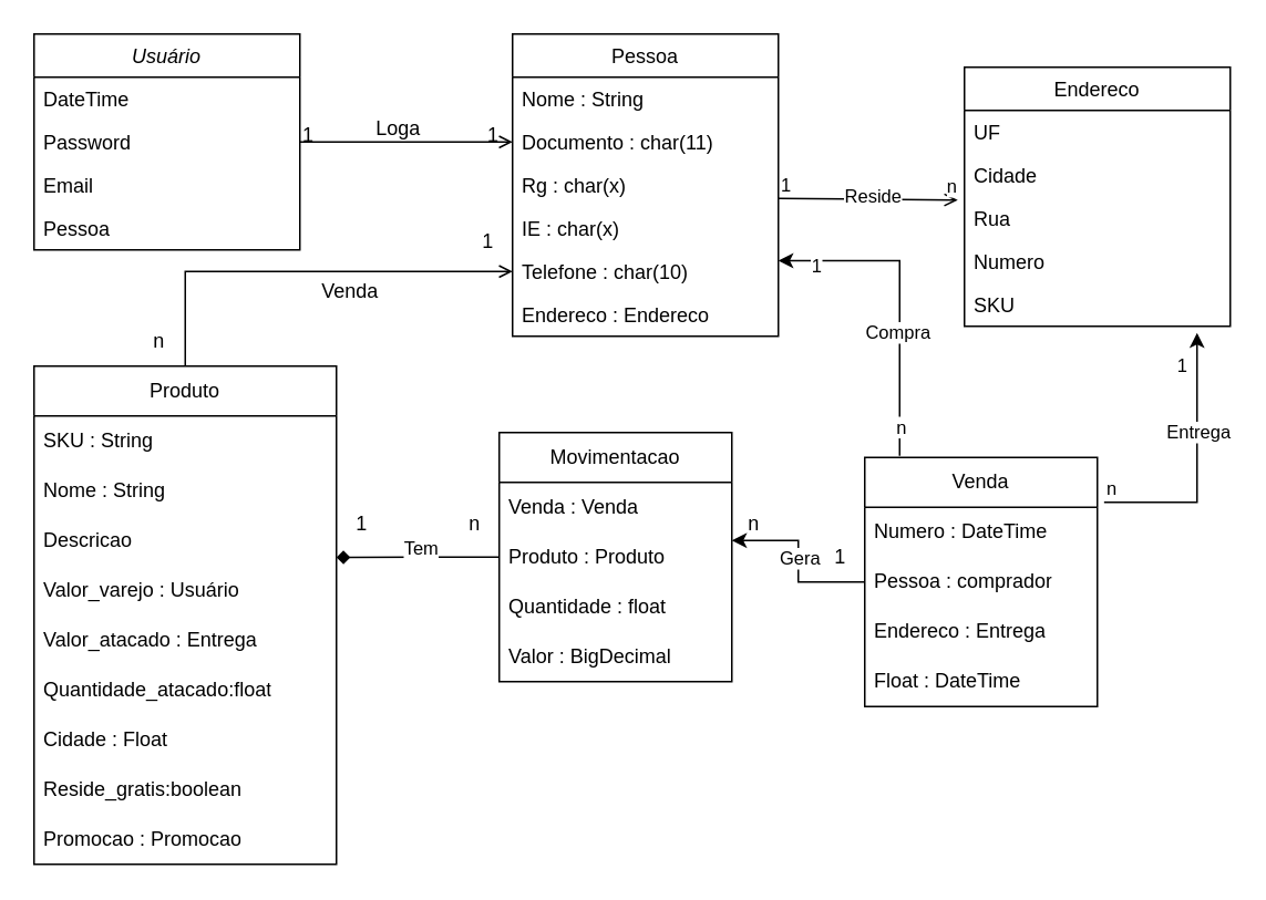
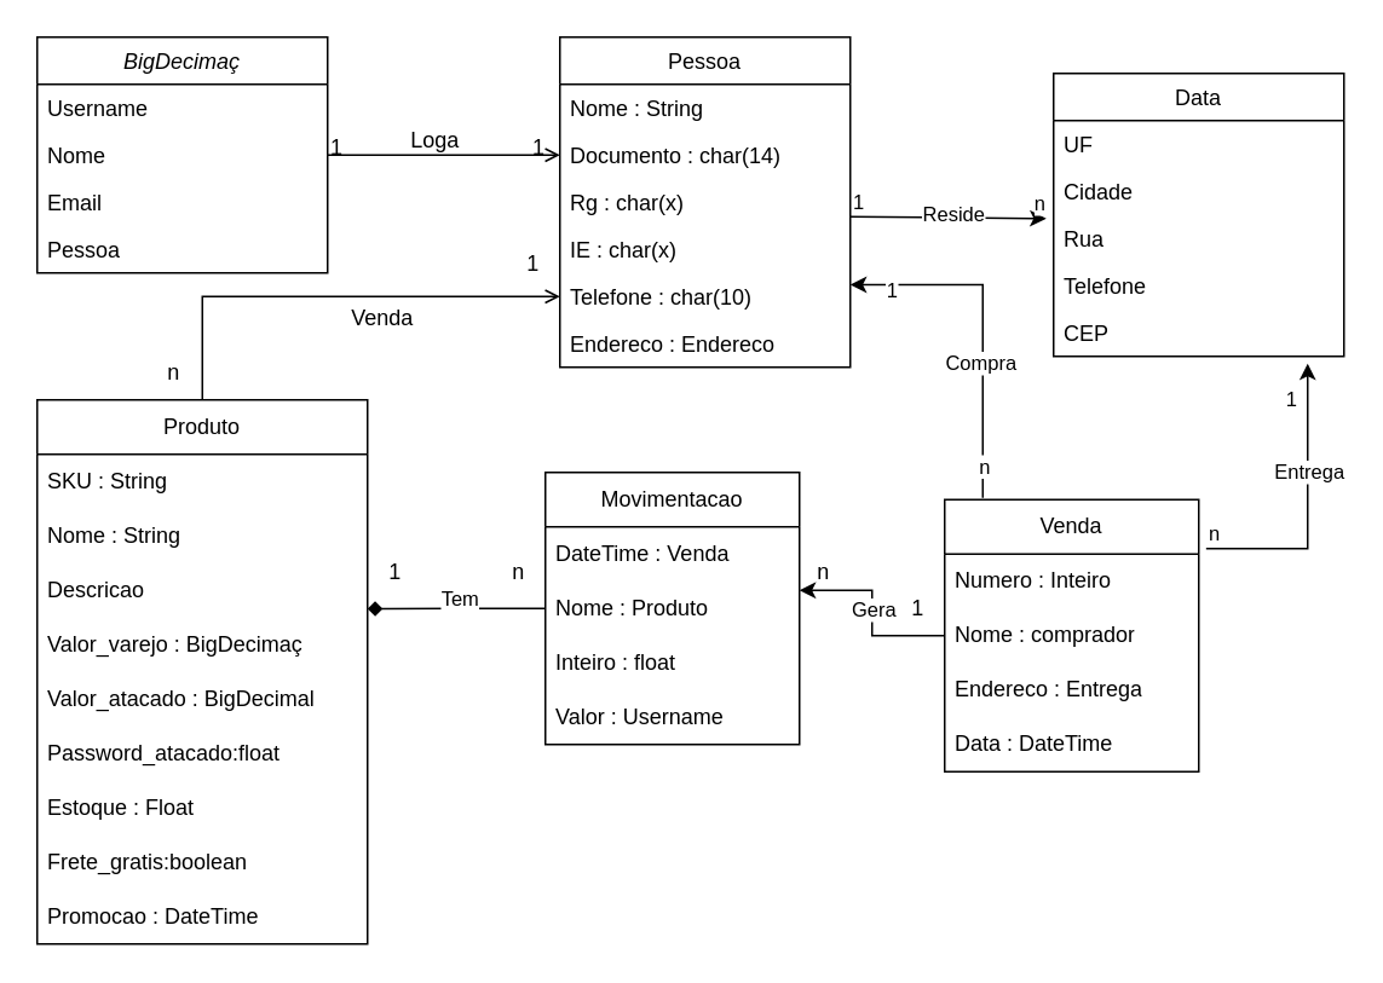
- <mxCell id="2" value="Usuário" style="swimlane;fontStyle=2;align=center;verticalAlign=top;childLayout=stackLayout;horizontal=1;startSize=26;horizontalStack=0;resizeParent=1;resizeLast=0;collapsible=1;marginBottom=0;rounded=0;shadow=0;strokeWidth=1;" parent="1" vertex="1"><mxGeometry x="20" y="20" width="160" height="130" as="geometry"><mxRectangle x="230" y="140" width="160" height="26" as="alternateBounds" /></mxGeometry></mxCell>
+ <mxCell id="2" value="BigDecimaç" style="swimlane;fontStyle=2;align=center;verticalAlign=top;childLayout=stackLayout;horizontal=1;startSize=26;horizontalStack=0;resizeParent=1;resizeLast=0;collapsible=1;marginBottom=0;rounded=0;shadow=0;strokeWidth=1;" parent="1" vertex="1"><mxGeometry x="20" y="20" width="160" height="130" as="geometry"><mxRectangle x="230" y="140" width="160" height="26" as="alternateBounds" /></mxGeometry></mxCell>
- <mxCell id="18" value="Endereco" style="swimlane;fontStyle=0;align=center;verticalAlign=top;childLayout=stackLayout;horizontal=1;startSize=26;horizontalStack=0;resizeParent=1;resizeLast=0;collapsible=1;marginBottom=0;rounded=0;shadow=0;strokeWidth=1;" vertex="1" parent="1"><mxGeometry x="580" y="40" width="160" height="156" as="geometry"><mxRectangle x="550" y="140" width="160" height="26" as="alternateBounds" /></mxGeometry></mxCell>
+ <mxCell id="18" value="Data" style="swimlane;fontStyle=0;align=center;verticalAlign=top;childLayout=stackLayout;horizontal=1;startSize=26;horizontalStack=0;resizeParent=1;resizeLast=0;collapsible=1;marginBottom=0;rounded=0;shadow=0;strokeWidth=1;" vertex="1" parent="1"><mxGeometry x="580" y="40" width="160" height="156" as="geometry"><mxRectangle x="550" y="140" width="160" height="26" as="alternateBounds" /></mxGeometry></mxCell>
- <mxCell id="3" value="DateTime" style="text;align=left;verticalAlign=top;spacingLeft=4;spacingRight=4;overflow=hidden;rotatable=0;points=[[0,0.5],[1,0.5]];portConstraint=eastwest;" parent="2" vertex="1"><mxGeometry y="26" width="160" height="26" as="geometry" /></mxCell>
+ <mxCell id="3" value="Username" style="text;align=left;verticalAlign=top;spacingLeft=4;spacingRight=4;overflow=hidden;rotatable=0;points=[[0,0.5],[1,0.5]];portConstraint=eastwest;" parent="2" vertex="1"><mxGeometry y="26" width="160" height="26" as="geometry" /></mxCell>
- <mxCell id="4" value="Password" style="text;align=left;verticalAlign=top;spacingLeft=4;spacingRight=4;overflow=hidden;rotatable=0;points=[[0,0.5],[1,0.5]];portConstraint=eastwest;rounded=0;shadow=0;html=0;" parent="2" vertex="1"><mxGeometry y="52" width="160" height="26" as="geometry" /></mxCell>
+ <mxCell id="4" value="Nome" style="text;align=left;verticalAlign=top;spacingLeft=4;spacingRight=4;overflow=hidden;rotatable=0;points=[[0,0.5],[1,0.5]];portConstraint=eastwest;rounded=0;shadow=0;html=0;" parent="2" vertex="1"><mxGeometry y="52" width="160" height="26" as="geometry" /></mxCell>
- <mxCell id="9" value="Documento : char(11)&#10;" style="text;align=left;verticalAlign=top;spacingLeft=4;spacingRight=4;overflow=hidden;rotatable=0;points=[[0,0.5],[1,0.5]];portConstraint=eastwest;rounded=0;shadow=0;html=0;" parent="7" vertex="1"><mxGeometry y="52" width="160" height="26" as="geometry" /></mxCell>
+ <mxCell id="9" value="Documento : char(14)&#10;" style="text;align=left;verticalAlign=top;spacingLeft=4;spacingRight=4;overflow=hidden;rotatable=0;points=[[0,0.5],[1,0.5]];portConstraint=eastwest;rounded=0;shadow=0;html=0;" parent="7" vertex="1"><mxGeometry y="52" width="160" height="26" as="geometry" /></mxCell>
- <mxCell id="53" value="" style="endArrow=open;html=1;rounded=0;exitX=1;exitY=0.808;exitDx=0;exitDy=0;exitPerimeter=0;entryX=-0.025;entryY=0.077;entryDx=0;entryDy=0;entryPerimeter=0;" edge="1" parent="1" source="10" target="21"><mxGeometry relative="1" as="geometry"><mxPoint x="290" y="290" as="sourcePoint" /><mxPoint x="450" y="290" as="targetPoint" /></mxGeometry></mxCell>
+ <mxCell id="53" value="" style="endArrow=classic;html=1;rounded=0;exitX=1;exitY=0.808;exitDx=0;exitDy=0;exitPerimeter=0;entryX=-0.025;entryY=0.077;entryDx=0;entryDy=0;entryPerimeter=0;" edge="1" parent="1" source="10" target="21"><mxGeometry relative="1" as="geometry"><mxPoint x="290" y="290" as="sourcePoint" /><mxPoint x="450" y="290" as="targetPoint" /></mxGeometry></mxCell>
- <mxCell id="22" value="Numero    " style="text;align=left;verticalAlign=top;spacingLeft=4;spacingRight=4;overflow=hidden;rotatable=0;points=[[0,0.5],[1,0.5]];portConstraint=eastwest;rounded=0;shadow=0;html=0;" vertex="1" parent="18"><mxGeometry y="104" width="160" height="26" as="geometry" /></mxCell>
+ <mxCell id="22" value="Telefone    " style="text;align=left;verticalAlign=top;spacingLeft=4;spacingRight=4;overflow=hidden;rotatable=0;points=[[0,0.5],[1,0.5]];portConstraint=eastwest;rounded=0;shadow=0;html=0;" vertex="1" parent="18"><mxGeometry y="104" width="160" height="26" as="geometry" /></mxCell>
- <mxCell id="23" value="SKU&#10;" style="text;align=left;verticalAlign=top;spacingLeft=4;spacingRight=4;overflow=hidden;rotatable=0;points=[[0,0.5],[1,0.5]];portConstraint=eastwest;rounded=0;shadow=0;html=0;" vertex="1" parent="18"><mxGeometry y="130" width="160" height="26" as="geometry" /></mxCell>
+ <mxCell id="23" value="CEP&#10;" style="text;align=left;verticalAlign=top;spacingLeft=4;spacingRight=4;overflow=hidden;rotatable=0;points=[[0,0.5],[1,0.5]];portConstraint=eastwest;rounded=0;shadow=0;html=0;" vertex="1" parent="18"><mxGeometry y="130" width="160" height="26" as="geometry" /></mxCell>
- <mxCell id="36" value="Venda : Venda" style="text;strokeColor=none;fillColor=none;align=left;verticalAlign=middle;spacingLeft=4;spacingRight=4;overflow=hidden;points=[[0,0.5],[1,0.5]];portConstraint=eastwest;rotatable=0;whiteSpace=wrap;html=1;" vertex="1" parent="35"><mxGeometry y="30" width="140" height="30" as="geometry" /></mxCell>
+ <mxCell id="36" value="DateTime : Venda" style="text;strokeColor=none;fillColor=none;align=left;verticalAlign=middle;spacingLeft=4;spacingRight=4;overflow=hidden;points=[[0,0.5],[1,0.5]];portConstraint=eastwest;rotatable=0;whiteSpace=wrap;html=1;" vertex="1" parent="35"><mxGeometry y="30" width="140" height="30" as="geometry" /></mxCell>
- <mxCell id="45" value="Numero : DateTime" style="text;strokeColor=none;fillColor=none;align=left;verticalAlign=middle;spacingLeft=4;spacingRight=4;overflow=hidden;points=[[0,0.5],[1,0.5]];portConstraint=eastwest;rotatable=0;whiteSpace=wrap;html=1;" vertex="1" parent="44"><mxGeometry y="30" width="140" height="30" as="geometry" /></mxCell>
+ <mxCell id="45" value="Numero : Inteiro" style="text;strokeColor=none;fillColor=none;align=left;verticalAlign=middle;spacingLeft=4;spacingRight=4;overflow=hidden;points=[[0,0.5],[1,0.5]];portConstraint=eastwest;rotatable=0;whiteSpace=wrap;html=1;" vertex="1" parent="44"><mxGeometry y="30" width="140" height="30" as="geometry" /></mxCell>
- <mxCell id="37" value="Produto : Produto" style="text;strokeColor=none;fillColor=none;align=left;verticalAlign=middle;spacingLeft=4;spacingRight=4;overflow=hidden;points=[[0,0.5],[1,0.5]];portConstraint=eastwest;rotatable=0;whiteSpace=wrap;html=1;" vertex="1" parent="35"><mxGeometry y="60" width="140" height="30" as="geometry" /></mxCell>
+ <mxCell id="37" value="Nome : Produto" style="text;strokeColor=none;fillColor=none;align=left;verticalAlign=middle;spacingLeft=4;spacingRight=4;overflow=hidden;points=[[0,0.5],[1,0.5]];portConstraint=eastwest;rotatable=0;whiteSpace=wrap;html=1;" vertex="1" parent="35"><mxGeometry y="60" width="140" height="30" as="geometry" /></mxCell>
- <mxCell id="46" value="&lt;div&gt;Pessoa : comprador&lt;/div&gt;" style="text;strokeColor=none;fillColor=none;align=left;verticalAlign=middle;spacingLeft=4;spacingRight=4;overflow=hidden;points=[[0,0.5],[1,0.5]];portConstraint=eastwest;rotatable=0;whiteSpace=wrap;html=1;" vertex="1" parent="44"><mxGeometry y="60" width="140" height="30" as="geometry" /></mxCell>
+ <mxCell id="46" value="&lt;div&gt;Nome : comprador&lt;/div&gt;" style="text;strokeColor=none;fillColor=none;align=left;verticalAlign=middle;spacingLeft=4;spacingRight=4;overflow=hidden;points=[[0,0.5],[1,0.5]];portConstraint=eastwest;rotatable=0;whiteSpace=wrap;html=1;" vertex="1" parent="44"><mxGeometry y="60" width="140" height="30" as="geometry" /></mxCell>
- <mxCell id="29" value="Valor_varejo : Usuário" style="text;strokeColor=none;fillColor=none;align=left;verticalAlign=middle;spacingLeft=4;spacingRight=4;overflow=hidden;points=[[0,0.5],[1,0.5]];portConstraint=eastwest;rotatable=0;whiteSpace=wrap;html=1;" vertex="1" parent="25"><mxGeometry y="120" width="182" height="30" as="geometry" /></mxCell>
+ <mxCell id="29" value="Valor_varejo : BigDecimaç" style="text;strokeColor=none;fillColor=none;align=left;verticalAlign=middle;spacingLeft=4;spacingRight=4;overflow=hidden;points=[[0,0.5],[1,0.5]];portConstraint=eastwest;rotatable=0;whiteSpace=wrap;html=1;" vertex="1" parent="25"><mxGeometry y="120" width="182" height="30" as="geometry" /></mxCell>
- <mxCell id="38" value="Quantidade : float" style="text;strokeColor=none;fillColor=none;align=left;verticalAlign=middle;spacingLeft=4;spacingRight=4;overflow=hidden;points=[[0,0.5],[1,0.5]];portConstraint=eastwest;rotatable=0;whiteSpace=wrap;html=1;" vertex="1" parent="35"><mxGeometry y="90" width="140" height="30" as="geometry" /></mxCell>
+ <mxCell id="38" value="Inteiro : float" style="text;strokeColor=none;fillColor=none;align=left;verticalAlign=middle;spacingLeft=4;spacingRight=4;overflow=hidden;points=[[0,0.5],[1,0.5]];portConstraint=eastwest;rotatable=0;whiteSpace=wrap;html=1;" vertex="1" parent="35"><mxGeometry y="90" width="140" height="30" as="geometry" /></mxCell>
- <mxCell id="30" value="Valor_atacado : Entrega" style="text;strokeColor=none;fillColor=none;align=left;verticalAlign=middle;spacingLeft=4;spacingRight=4;overflow=hidden;points=[[0,0.5],[1,0.5]];portConstraint=eastwest;rotatable=0;whiteSpace=wrap;html=1;" vertex="1" parent="25"><mxGeometry y="150" width="182" height="30" as="geometry" /></mxCell>
+ <mxCell id="30" value="Valor_atacado : BigDecimal" style="text;strokeColor=none;fillColor=none;align=left;verticalAlign=middle;spacingLeft=4;spacingRight=4;overflow=hidden;points=[[0,0.5],[1,0.5]];portConstraint=eastwest;rotatable=0;whiteSpace=wrap;html=1;" vertex="1" parent="25"><mxGeometry y="150" width="182" height="30" as="geometry" /></mxCell>
- <mxCell id="39" value="Valor : BigDecimal" style="text;strokeColor=none;fillColor=none;align=left;verticalAlign=middle;spacingLeft=4;spacingRight=4;overflow=hidden;points=[[0,0.5],[1,0.5]];portConstraint=eastwest;rotatable=0;whiteSpace=wrap;html=1;" vertex="1" parent="35"><mxGeometry y="120" width="140" height="30" as="geometry" /></mxCell>
+ <mxCell id="39" value="Valor : Username" style="text;strokeColor=none;fillColor=none;align=left;verticalAlign=middle;spacingLeft=4;spacingRight=4;overflow=hidden;points=[[0,0.5],[1,0.5]];portConstraint=eastwest;rotatable=0;whiteSpace=wrap;html=1;" vertex="1" parent="35"><mxGeometry y="120" width="140" height="30" as="geometry" /></mxCell>
- <mxCell id="48" value="&lt;div&gt;Float : DateTime&lt;/div&gt;" style="text;strokeColor=none;fillColor=none;align=left;verticalAlign=middle;spacingLeft=4;spacingRight=4;overflow=hidden;points=[[0,0.5],[1,0.5]];portConstraint=eastwest;rotatable=0;whiteSpace=wrap;html=1;" vertex="1" parent="44"><mxGeometry y="120" width="140" height="30" as="geometry" /></mxCell>
+ <mxCell id="48" value="&lt;div&gt;Data : DateTime&lt;/div&gt;" style="text;strokeColor=none;fillColor=none;align=left;verticalAlign=middle;spacingLeft=4;spacingRight=4;overflow=hidden;points=[[0,0.5],[1,0.5]];portConstraint=eastwest;rotatable=0;whiteSpace=wrap;html=1;" vertex="1" parent="44"><mxGeometry y="120" width="140" height="30" as="geometry" /></mxCell>
- <mxCell id="31" value="Quantidade_atacado:float" style="text;strokeColor=none;fillColor=none;align=left;verticalAlign=middle;spacingLeft=4;spacingRight=4;overflow=hidden;points=[[0,0.5],[1,0.5]];portConstraint=eastwest;rotatable=0;whiteSpace=wrap;html=1;" vertex="1" parent="25"><mxGeometry y="180" width="182" height="30" as="geometry" /></mxCell>
+ <mxCell id="31" value="Password_atacado:float" style="text;strokeColor=none;fillColor=none;align=left;verticalAlign=middle;spacingLeft=4;spacingRight=4;overflow=hidden;points=[[0,0.5],[1,0.5]];portConstraint=eastwest;rotatable=0;whiteSpace=wrap;html=1;" vertex="1" parent="25"><mxGeometry y="180" width="182" height="30" as="geometry" /></mxCell>
- <mxCell id="32" value="&lt;div&gt;Cidade : Float&lt;/div&gt;" style="text;strokeColor=none;fillColor=none;align=left;verticalAlign=middle;spacingLeft=4;spacingRight=4;overflow=hidden;points=[[0,0.5],[1,0.5]];portConstraint=eastwest;rotatable=0;whiteSpace=wrap;html=1;" vertex="1" parent="25"><mxGeometry y="210" width="182" height="30" as="geometry" /></mxCell>
+ <mxCell id="32" value="&lt;div&gt;Estoque : Float&lt;/div&gt;" style="text;strokeColor=none;fillColor=none;align=left;verticalAlign=middle;spacingLeft=4;spacingRight=4;overflow=hidden;points=[[0,0.5],[1,0.5]];portConstraint=eastwest;rotatable=0;whiteSpace=wrap;html=1;" vertex="1" parent="25"><mxGeometry y="210" width="182" height="30" as="geometry" /></mxCell>
- <mxCell id="33" value="Reside_gratis:boolean" style="text;strokeColor=none;fillColor=none;align=left;verticalAlign=middle;spacingLeft=4;spacingRight=4;overflow=hidden;points=[[0,0.5],[1,0.5]];portConstraint=eastwest;rotatable=0;whiteSpace=wrap;html=1;" vertex="1" parent="25"><mxGeometry y="240" width="182" height="30" as="geometry" /></mxCell>
+ <mxCell id="33" value="Frete_gratis:boolean" style="text;strokeColor=none;fillColor=none;align=left;verticalAlign=middle;spacingLeft=4;spacingRight=4;overflow=hidden;points=[[0,0.5],[1,0.5]];portConstraint=eastwest;rotatable=0;whiteSpace=wrap;html=1;" vertex="1" parent="25"><mxGeometry y="240" width="182" height="30" as="geometry" /></mxCell>
- <mxCell id="34" value="Promocao : Promocao" style="text;strokeColor=none;fillColor=none;align=left;verticalAlign=middle;spacingLeft=4;spacingRight=4;overflow=hidden;points=[[0,0.5],[1,0.5]];portConstraint=eastwest;rotatable=0;whiteSpace=wrap;html=1;" vertex="1" parent="25"><mxGeometry y="270" width="182" height="30" as="geometry" /></mxCell>
+ <mxCell id="34" value="Promocao : DateTime" style="text;strokeColor=none;fillColor=none;align=left;verticalAlign=middle;spacingLeft=4;spacingRight=4;overflow=hidden;points=[[0,0.5],[1,0.5]];portConstraint=eastwest;rotatable=0;whiteSpace=wrap;html=1;" vertex="1" parent="25"><mxGeometry y="270" width="182" height="30" as="geometry" /></mxCell>
